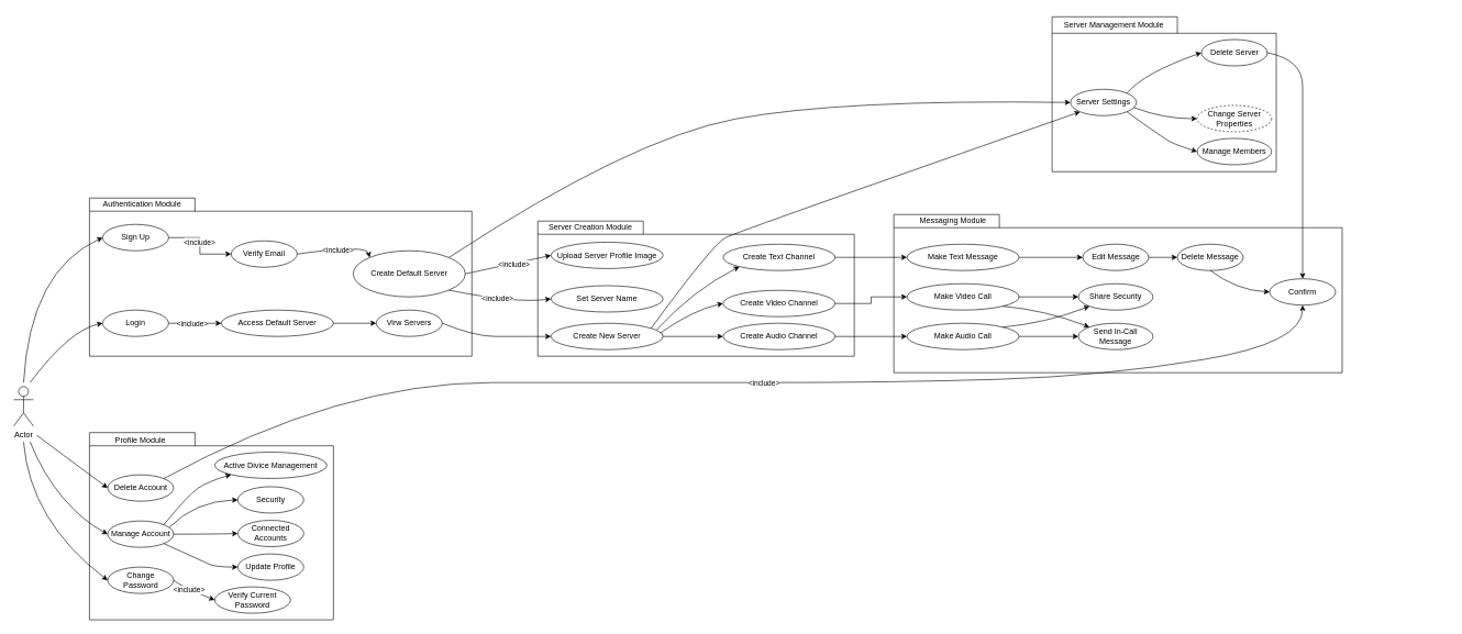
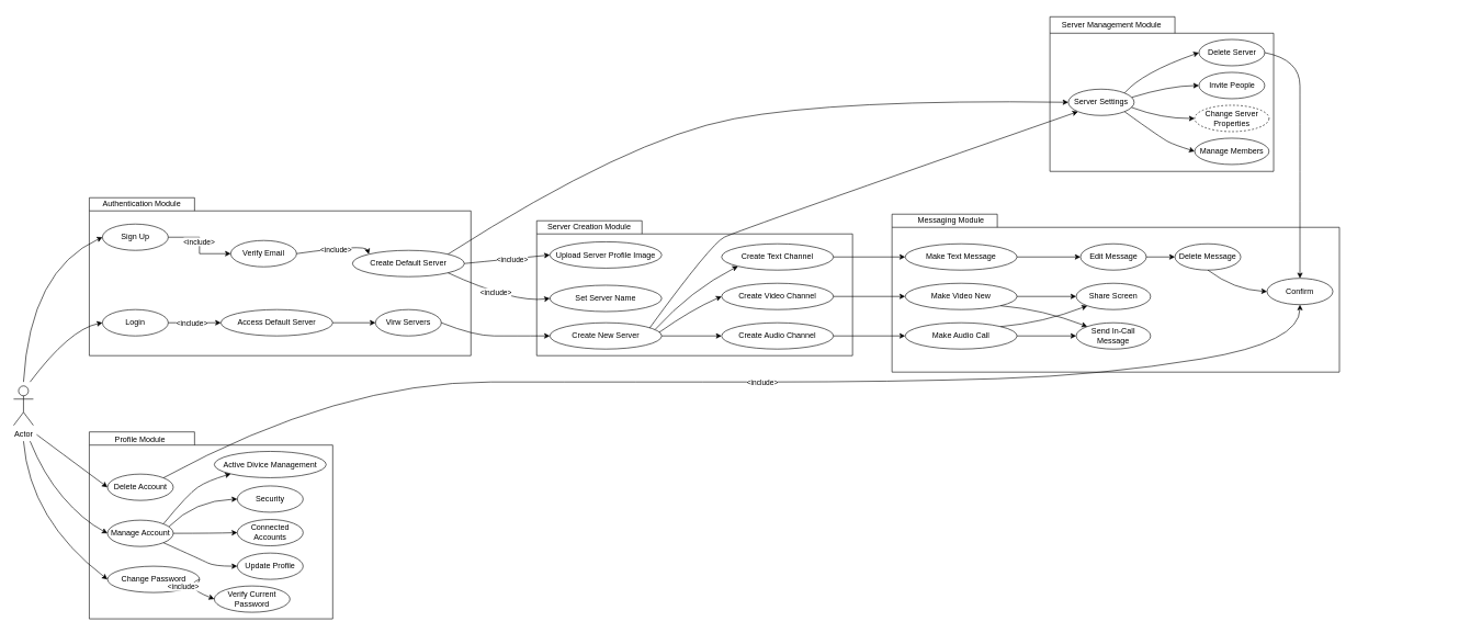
+ <mxCell id="62" value="Invite People" style="ellipse;whiteSpace=wrap;html=1;align=center;fillColor=none;" parent="57" vertex="1"><mxGeometry x="206.5" y="89.5" width="100" height="40" as="geometry" /></mxCell>
+ <mxCell id="68" value="" style="curved=1;endArrow=classic;html=1;rounded=0;entryX=0;entryY=0.5;entryDx=0;entryDy=0;exitX=0.965;exitY=0.31;exitDx=0;exitDy=0;exitPerimeter=0;fillColor=none;" parent="57" source="60" target="62" edge="1"><mxGeometry width="50" height="50" relative="1" as="geometry"><mxPoint x="161" y="160" as="sourcePoint" /><mxPoint x="211" y="110" as="targetPoint" /><Array as="points"><mxPoint x="161" y="110" /></Array></mxGeometry></mxCell>
- <mxCell id="13" value="Create Default Server" style="ellipse;whiteSpace=wrap;html=1;align=center;fillColor=none;" parent="1" vertex="1"><mxGeometry x="535" y="380" width="170" height="70" as="geometry" /></mxCell>
+ <mxCell id="13" value="Create Default Server" style="ellipse;whiteSpace=wrap;html=1;align=center;fillColor=none;" parent="1" vertex="1"><mxGeometry x="535" y="380" width="170" height="40" as="geometry" /></mxCell>
- <mxCell id="75" value="Make Video Call" style="ellipse;whiteSpace=wrap;html=1;align=center;fillColor=none;" parent="69" vertex="1"><mxGeometry x="10" y="110" width="170" height="40" as="geometry" /></mxCell>
+ <mxCell id="75" value="Make Video New" style="ellipse;whiteSpace=wrap;html=1;align=center;fillColor=none;" parent="69" vertex="1"><mxGeometry x="10" y="110" width="170" height="40" as="geometry" /></mxCell>
- <mxCell id="80" value="Share Security" style="ellipse;whiteSpace=wrap;html=1;align=center;fillColor=none;" parent="69" vertex="1"><mxGeometry x="270" y="110" width="113" height="40" as="geometry" /></mxCell>
+ <mxCell id="80" value="Share Screen" style="ellipse;whiteSpace=wrap;html=1;align=center;fillColor=none;" parent="69" vertex="1"><mxGeometry x="270" y="110" width="113" height="40" as="geometry" /></mxCell>
- <mxCell id="46" value="Create Video Channel" style="ellipse;whiteSpace=wrap;html=1;align=center;fillColor=none;" parent="41" vertex="1"><mxGeometry x="281" y="110" width="170" height="40" as="geometry" /></mxCell>
+ <mxCell id="46" value="Create Video Channel" style="ellipse;whiteSpace=wrap;html=1;align=center;fillColor=none;" parent="41" vertex="1"><mxGeometry x="281" y="100" width="170" height="40" as="geometry" /></mxCell>
- <mxCell id="27" value="Change Password" style="ellipse;whiteSpace=wrap;html=1;align=center;fillColor=none;" parent="19" vertex="1"><mxGeometry x="27.66" y="210" width="100" height="40" as="geometry" /></mxCell>
+ <mxCell id="27" value="Change Password" style="ellipse;whiteSpace=wrap;html=1;align=center;fillColor=none;" parent="19" vertex="1"><mxGeometry x="27.66" y="210" width="140" height="40" as="geometry" /></mxCell>
